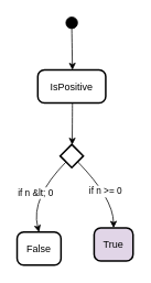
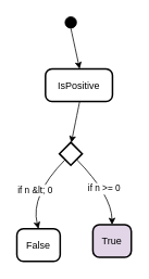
- <mxCell id="4" value="IsPositive" style="rounded=1;arcSize=20;strokeWidth=2" vertex="1" parent="1"><mxGeometry x="45" y="84" width="82" height="40" as="geometry" /></mxCell>
+ <mxCell id="4" value="IsPositive" style="rounded=1;arcSize=20;strokeWidth=2" vertex="1" parent="1"><mxGeometry x="55" y="84" width="82" height="40" as="geometry" /></mxCell>
